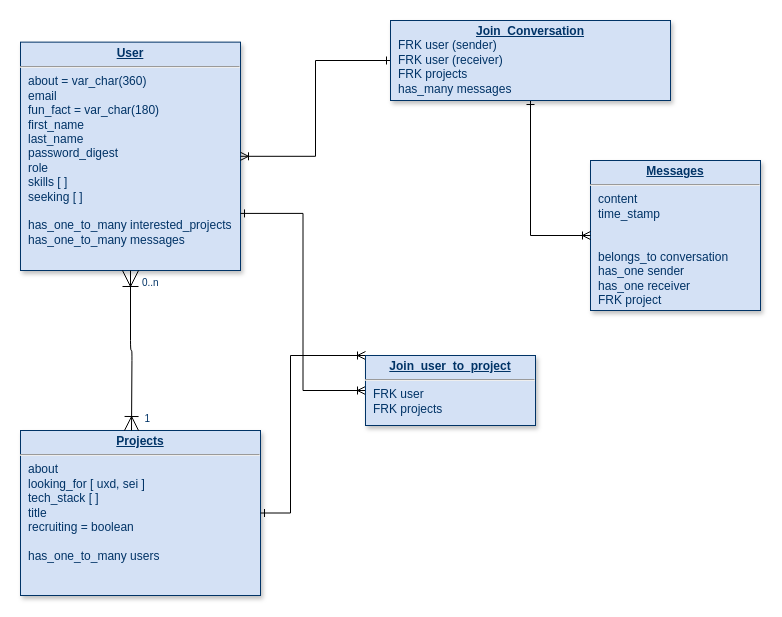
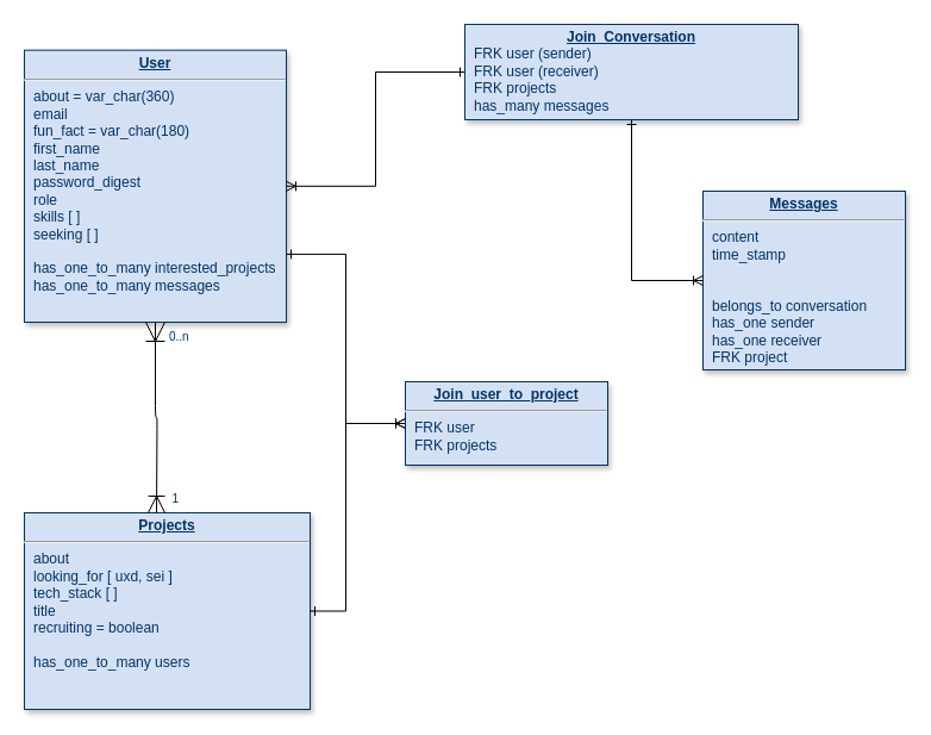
- <mxCell id="9" value="&lt;p style=&quot;margin: 0px ; margin-top: 4px ; text-align: center ; text-decoration: underline&quot;&gt;&lt;b&gt;Join_user_to_project&lt;/b&gt;&lt;/p&gt;&lt;hr&gt;&lt;p style=&quot;margin: 0px ; margin-left: 8px&quot;&gt;FRK user&lt;/p&gt;&lt;p style=&quot;margin: 0px ; margin-left: 8px&quot;&gt;FRK projects&lt;/p&gt;" style="verticalAlign=top;align=left;overflow=fill;fontSize=12;fontFamily=Helvetica;html=1;strokeColor=#003366;shadow=1;fillColor=#D4E1F5;fontColor=#003366" vertex="1" parent="1"><mxGeometry x="365" y="355" width="170" height="70" as="geometry" /></mxCell>
+ <mxCell id="9" value="&lt;p style=&quot;margin: 0px ; margin-top: 4px ; text-align: center ; text-decoration: underline&quot;&gt;&lt;b&gt;Join_user_to_project&lt;/b&gt;&lt;/p&gt;&lt;hr&gt;&lt;p style=&quot;margin: 0px ; margin-left: 8px&quot;&gt;FRK user&lt;/p&gt;&lt;p style=&quot;margin: 0px ; margin-left: 8px&quot;&gt;FRK projects&lt;/p&gt;" style="verticalAlign=top;align=left;overflow=fill;fontSize=12;fontFamily=Helvetica;html=1;strokeColor=#003366;shadow=1;fillColor=#D4E1F5;fontColor=#003366" vertex="1" parent="1"><mxGeometry x="340" y="320" width="170" height="70" as="geometry" /></mxCell>
